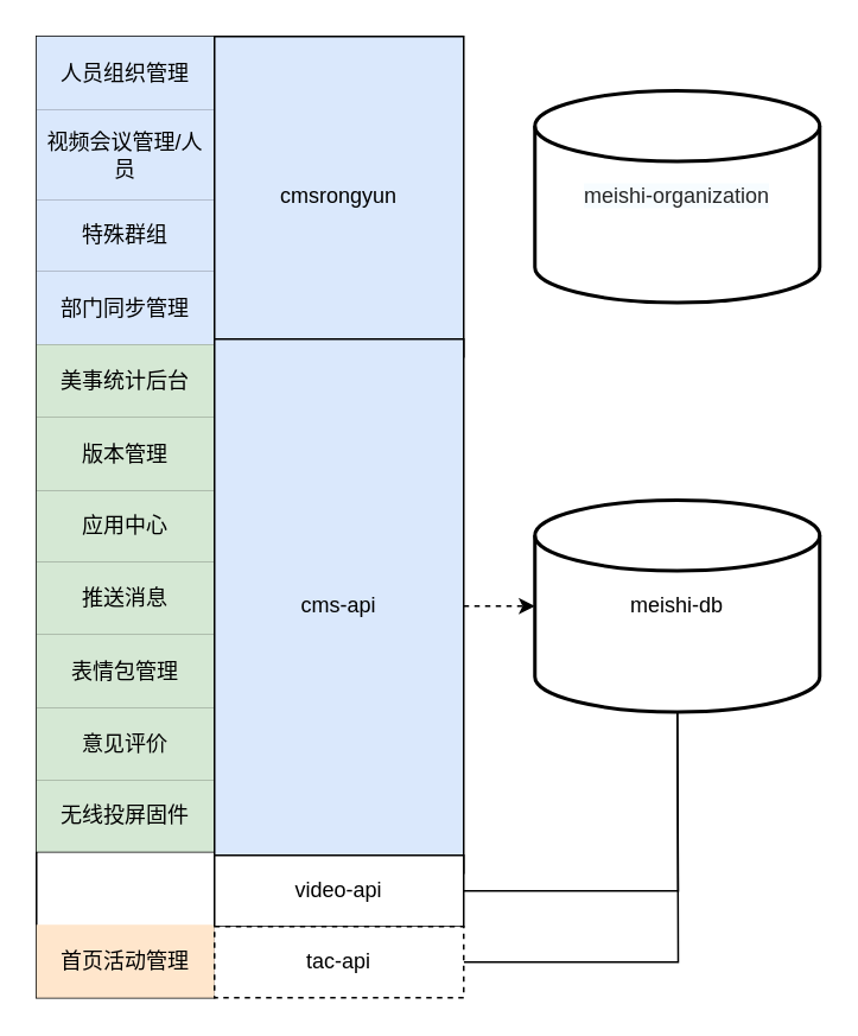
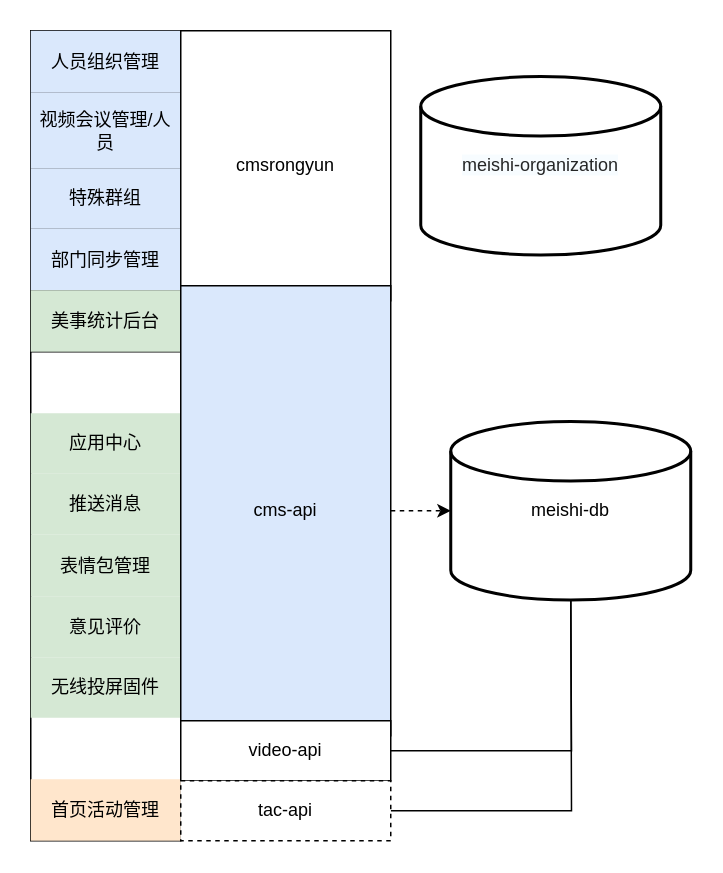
- <mxCell id="28" value="cmsrongyun" style="rounded=0;whiteSpace=wrap;html=1;fillColor=#dae8fc;" parent="1" vertex="1"><mxGeometry x="120" y="20" width="140" height="180" as="geometry" /></mxCell>
+ <mxCell id="28" value="cmsrongyun" style="rounded=0;whiteSpace=wrap;html=1;" parent="1" vertex="1"><mxGeometry x="120" y="20" width="140" height="180" as="geometry" /></mxCell>
- <mxCell id="35" value="&lt;span style=&quot;color: rgba(0 , 0 , 0 , 0.85) ; font-family: &amp;#34;helvetica neue for number&amp;#34; , , &amp;#34;blinkmacsystemfont&amp;#34; , &amp;#34;segoe ui&amp;#34; , &amp;#34;roboto&amp;#34; , &amp;#34;pingfang sc&amp;#34; , &amp;#34;hiragino sans gb&amp;#34; , &amp;#34;microsoft yahei&amp;#34; , &amp;#34;helvetica neue&amp;#34; , &amp;#34;helvetica&amp;#34; , &amp;#34;arial&amp;#34; , sans-serif ; text-align: left ; background-color: rgba(230 , 247 , 255 , 0.333)&quot;&gt;meishi-organization&lt;/span&gt;" style="strokeWidth=2;html=1;shape=mxgraph.flowchart.database;whiteSpace=wrap;" vertex="1" parent="1"><mxGeometry x="300" y="50.5" width="160" height="119" as="geometry" /></mxCell>
+ <mxCell id="35" value="&lt;span style=&quot;color: rgba(0 , 0 , 0 , 0.85) ; font-family: &amp;#34;helvetica neue for number&amp;#34; , , &amp;#34;blinkmacsystemfont&amp;#34; , &amp;#34;segoe ui&amp;#34; , &amp;#34;roboto&amp;#34; , &amp;#34;pingfang sc&amp;#34; , &amp;#34;hiragino sans gb&amp;#34; , &amp;#34;microsoft yahei&amp;#34; , &amp;#34;helvetica neue&amp;#34; , &amp;#34;helvetica&amp;#34; , &amp;#34;arial&amp;#34; , sans-serif ; text-align: left ; background-color: rgba(230 , 247 , 255 , 0.333)&quot;&gt;meishi-organization&lt;/span&gt;" style="strokeWidth=2;html=1;shape=mxgraph.flowchart.database;whiteSpace=wrap;" vertex="1" parent="1"><mxGeometry x="280" y="50.5" width="160" height="119" as="geometry" /></mxCell>
- <mxCell id="14" value="版本管理" style="shape=partialRectangle;html=1;whiteSpace=wrap;connectable=0;fillColor=#d5e8d4;top=0;left=0;bottom=0;right=0;overflow=hidden;strokeColor=#82b366;" parent="13" vertex="1"><mxGeometry width="100" height="41" as="geometry" /></mxCell>
